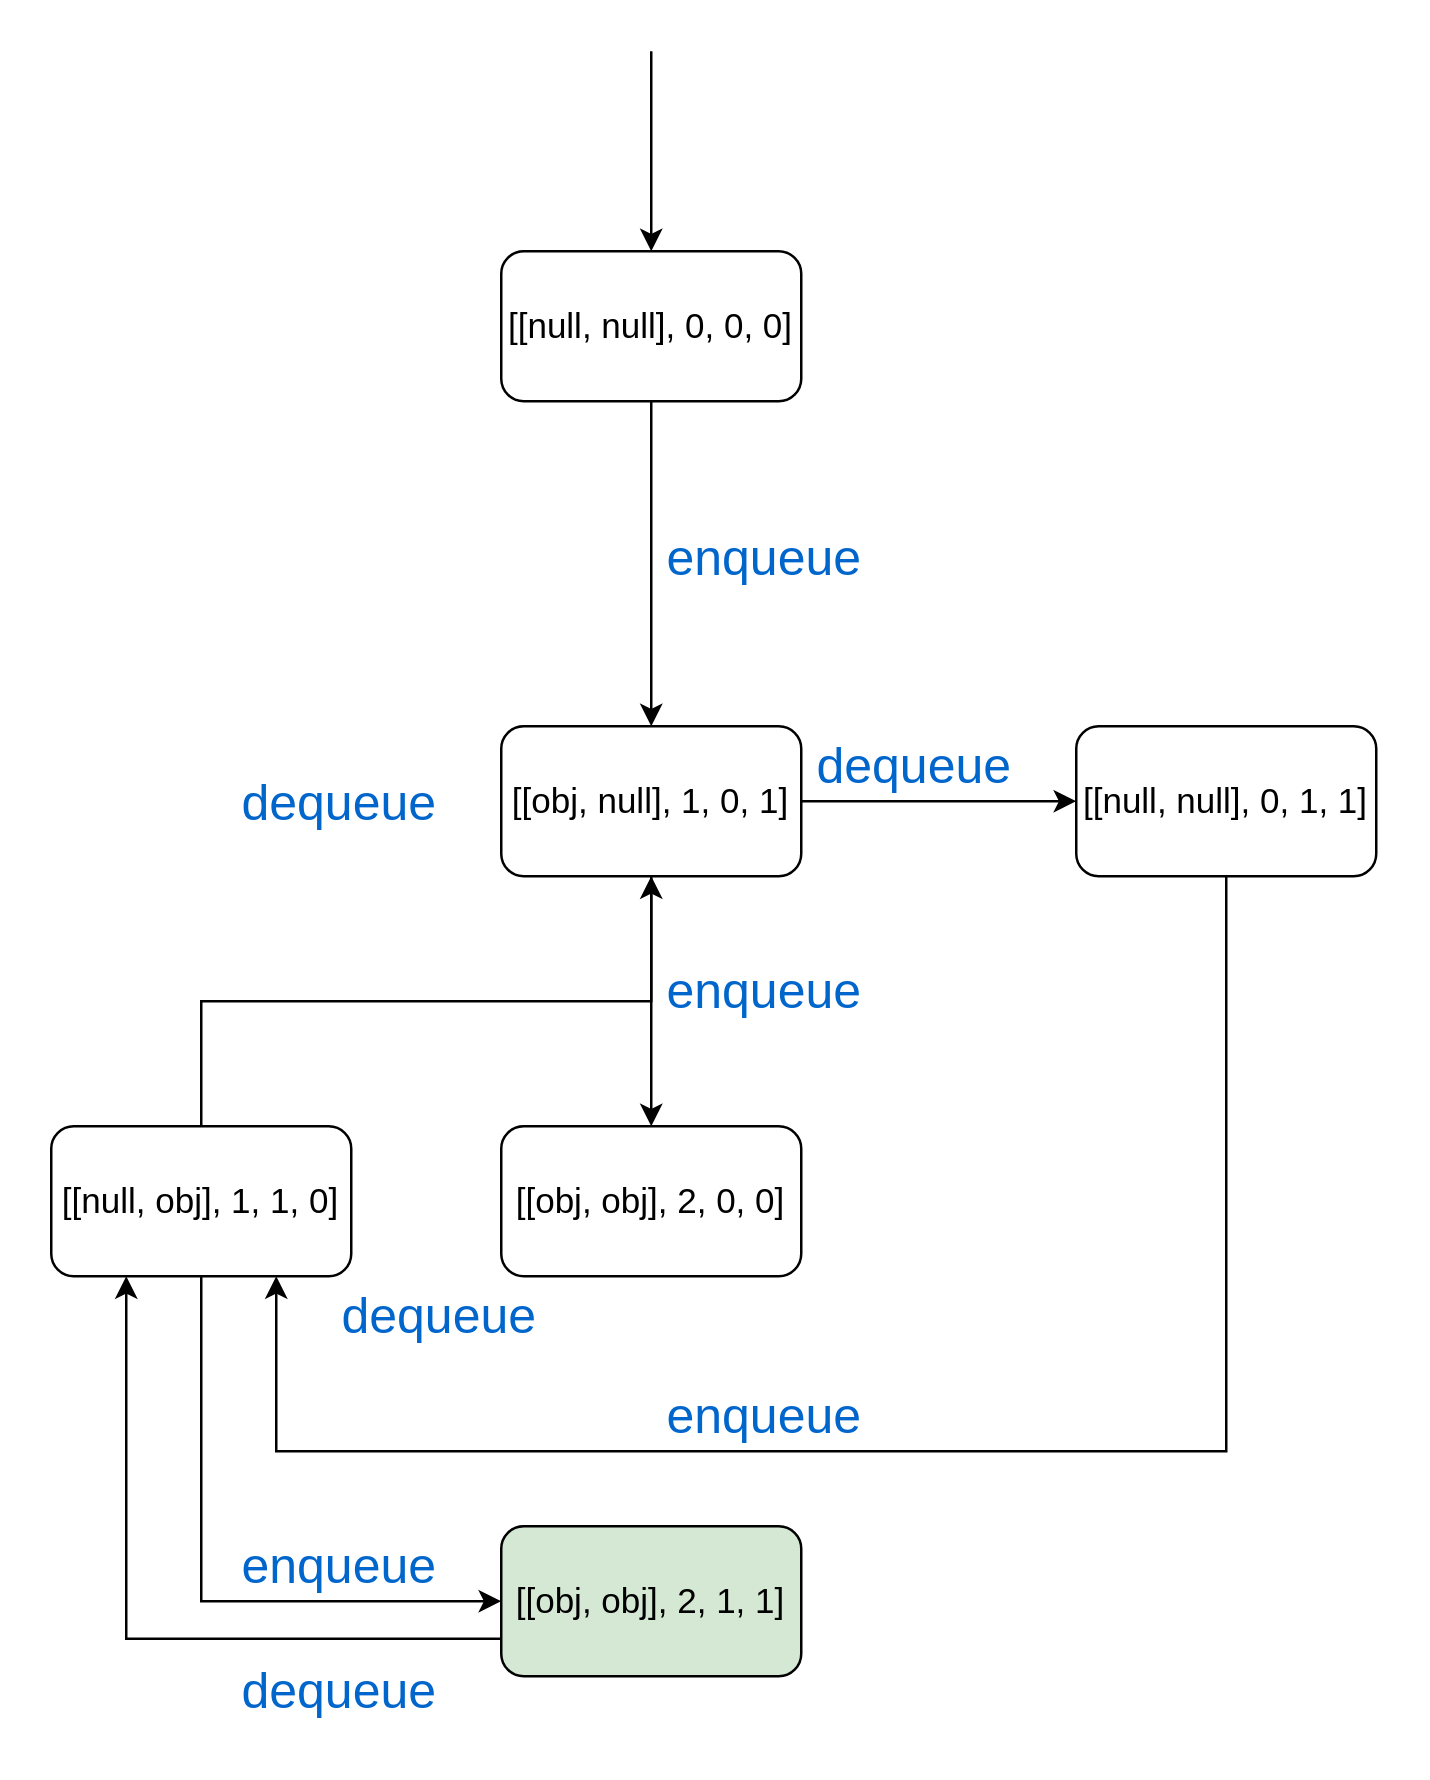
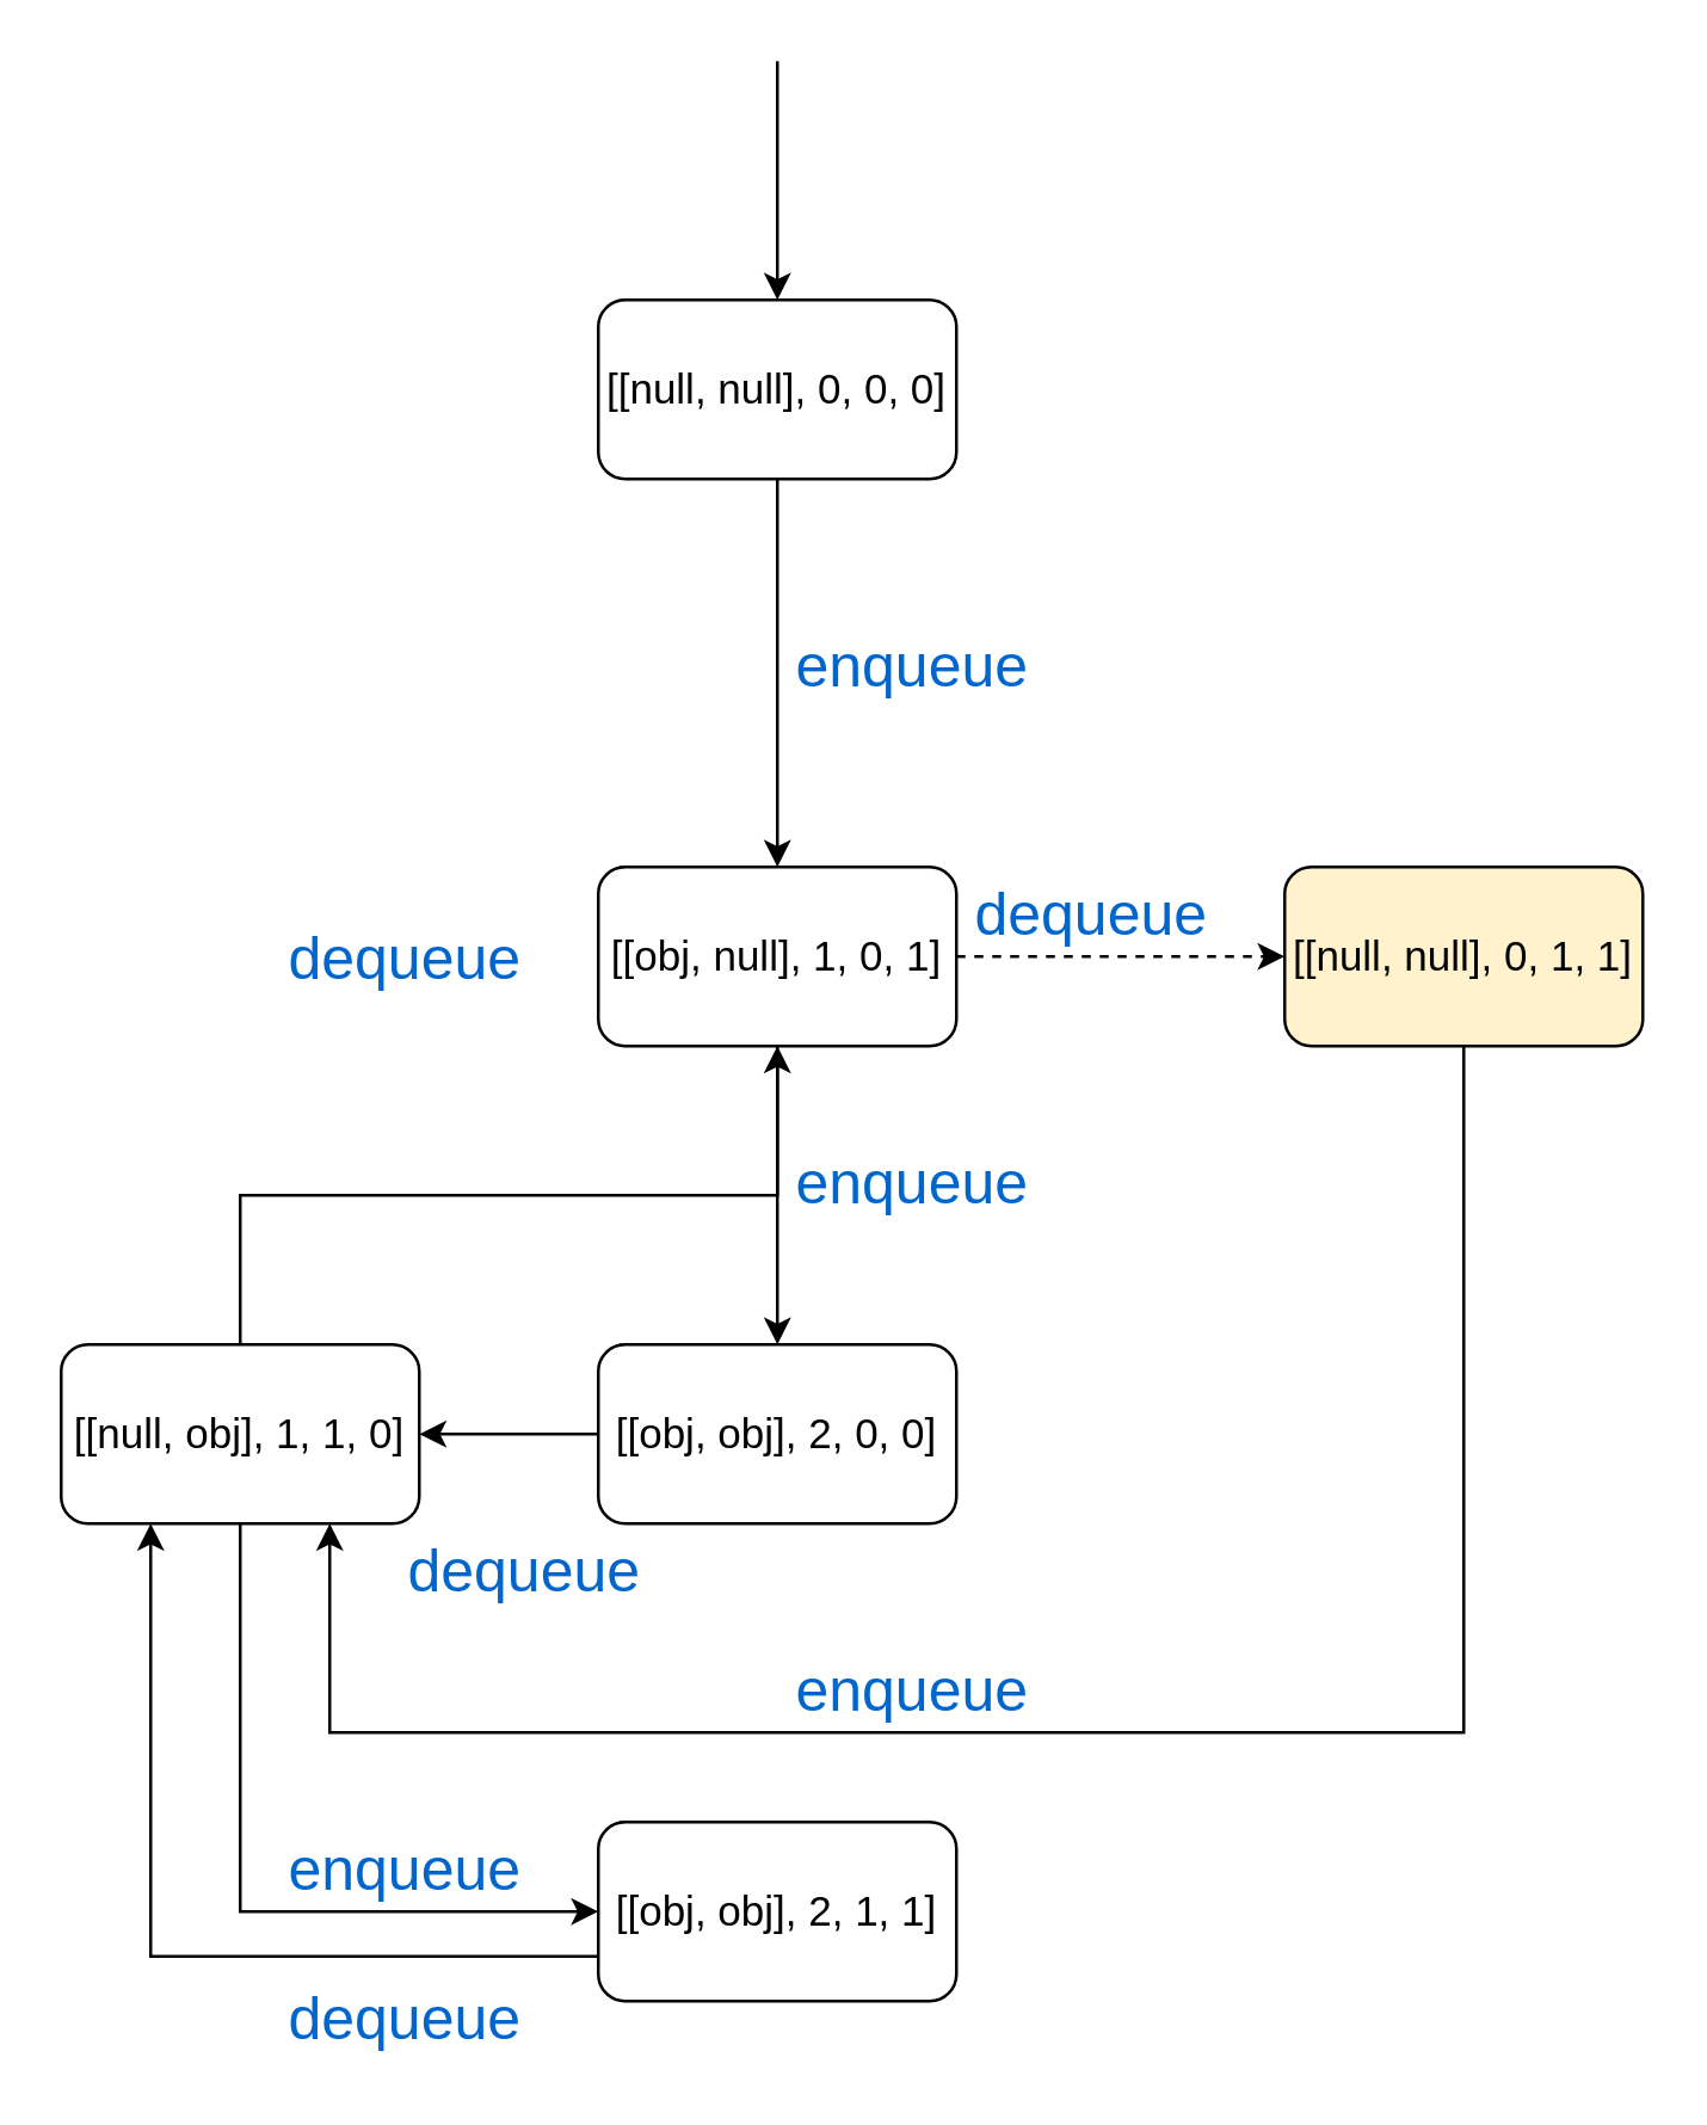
- <mxCell id="5" style="edgeStyle=orthogonalEdgeStyle;rounded=0;orthogonalLoop=1;jettySize=auto;html=1;exitX=1;exitY=0.5;exitDx=0;exitDy=0;entryX=0;entryY=0.5;entryDx=0;entryDy=0;fontSize=14;fontStyle=0" parent="1" source="6" target="10" edge="1"><mxGeometry relative="1" as="geometry" /></mxCell>
+ <mxCell id="5" style="edgeStyle=orthogonalEdgeStyle;rounded=0;orthogonalLoop=1;jettySize=auto;html=1;exitX=1;exitY=0.5;exitDx=0;exitDy=0;entryX=0;entryY=0.5;entryDx=0;entryDy=0;fontSize=14;fontStyle=0;dashed=1;" parent="1" source="6" target="10" edge="1"><mxGeometry relative="1" as="geometry" /></mxCell>
- <mxCell id="10" value="[[null, null], 0, 1, 1]" style="rounded=1;whiteSpace=wrap;html=1;fontSize=14;fontStyle=0" parent="1" vertex="1"><mxGeometry x="430" y="290" width="120" height="60" as="geometry" /></mxCell>
+ <mxCell id="10" value="[[null, null], 0, 1, 1]" style="rounded=1;whiteSpace=wrap;html=1;fontSize=14;fontStyle=0;fillColor=#fff2cc;" parent="1" vertex="1"><mxGeometry x="430" y="290" width="120" height="60" as="geometry" /></mxCell>
+ <mxCell id="7" style="edgeStyle=orthogonalEdgeStyle;rounded=0;orthogonalLoop=1;jettySize=auto;html=1;exitX=0;exitY=0.5;exitDx=0;exitDy=0;entryX=1;entryY=0.5;entryDx=0;entryDy=0;fontSize=14;fontStyle=0" parent="1" source="8" target="13" edge="1"><mxGeometry relative="1" as="geometry" /></mxCell>
- <mxCell id="15" value="[[obj, obj], 2, 1, 1]" style="rounded=1;whiteSpace=wrap;html=1;fontSize=14;fontStyle=0;fillColor=#d5e8d4;" parent="1" vertex="1"><mxGeometry x="200" y="610" width="120" height="60" as="geometry" /></mxCell>
+ <mxCell id="15" value="[[obj, obj], 2, 1, 1]" style="rounded=1;whiteSpace=wrap;html=1;fontSize=14;fontStyle=0" parent="1" vertex="1"><mxGeometry x="200" y="610" width="120" height="60" as="geometry" /></mxCell>
